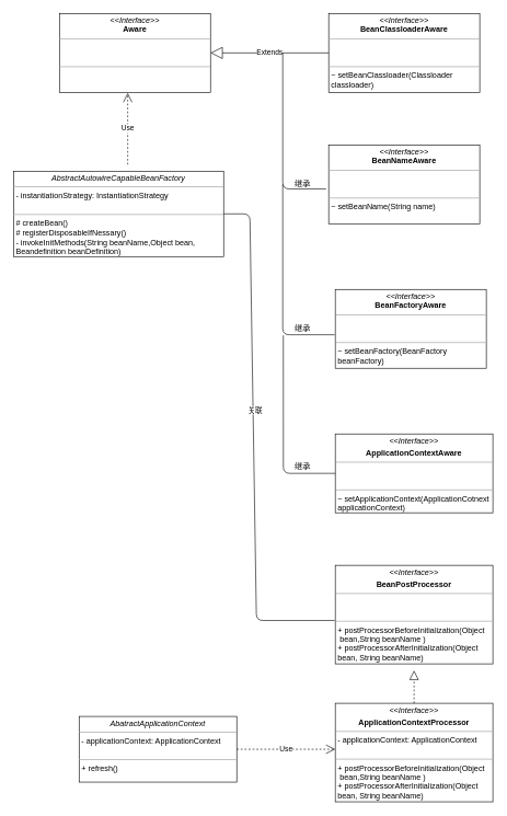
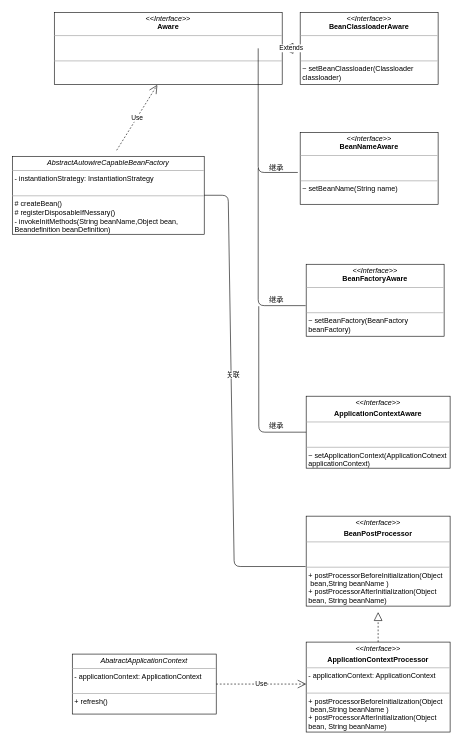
- <mxCell id="2" value="&lt;p style=&quot;margin: 0px ; margin-top: 4px ; text-align: center&quot;&gt;&lt;i&gt;&amp;lt;&amp;lt;Interface&amp;gt;&amp;gt;&lt;/i&gt;&lt;br&gt;&lt;b&gt;Aware&lt;/b&gt;&lt;/p&gt;&lt;hr size=&quot;1&quot;&gt;&lt;p style=&quot;margin: 0px ; margin-left: 4px&quot;&gt;&lt;br&gt;&lt;br&gt;&lt;/p&gt;&lt;hr size=&quot;1&quot;&gt;&lt;p style=&quot;margin: 0px ; margin-left: 4px&quot;&gt;&lt;br&gt;&lt;/p&gt;" style="verticalAlign=top;align=left;overflow=fill;fontSize=12;fontFamily=Helvetica;html=1;" vertex="1" parent="1"><mxGeometry x="90" y="20" width="230" height="120" as="geometry" /></mxCell>
+ <mxCell id="2" value="&lt;p style=&quot;margin: 0px ; margin-top: 4px ; text-align: center&quot;&gt;&lt;i&gt;&amp;lt;&amp;lt;Interface&amp;gt;&amp;gt;&lt;/i&gt;&lt;br&gt;&lt;b&gt;Aware&lt;/b&gt;&lt;/p&gt;&lt;hr size=&quot;1&quot;&gt;&lt;p style=&quot;margin: 0px ; margin-left: 4px&quot;&gt;&lt;br&gt;&lt;br&gt;&lt;/p&gt;&lt;hr size=&quot;1&quot;&gt;&lt;p style=&quot;margin: 0px ; margin-left: 4px&quot;&gt;&lt;br&gt;&lt;/p&gt;" style="verticalAlign=top;align=left;overflow=fill;fontSize=12;fontFamily=Helvetica;html=1;" vertex="1" parent="1"><mxGeometry x="90" y="20" width="380" height="120" as="geometry" /></mxCell>
